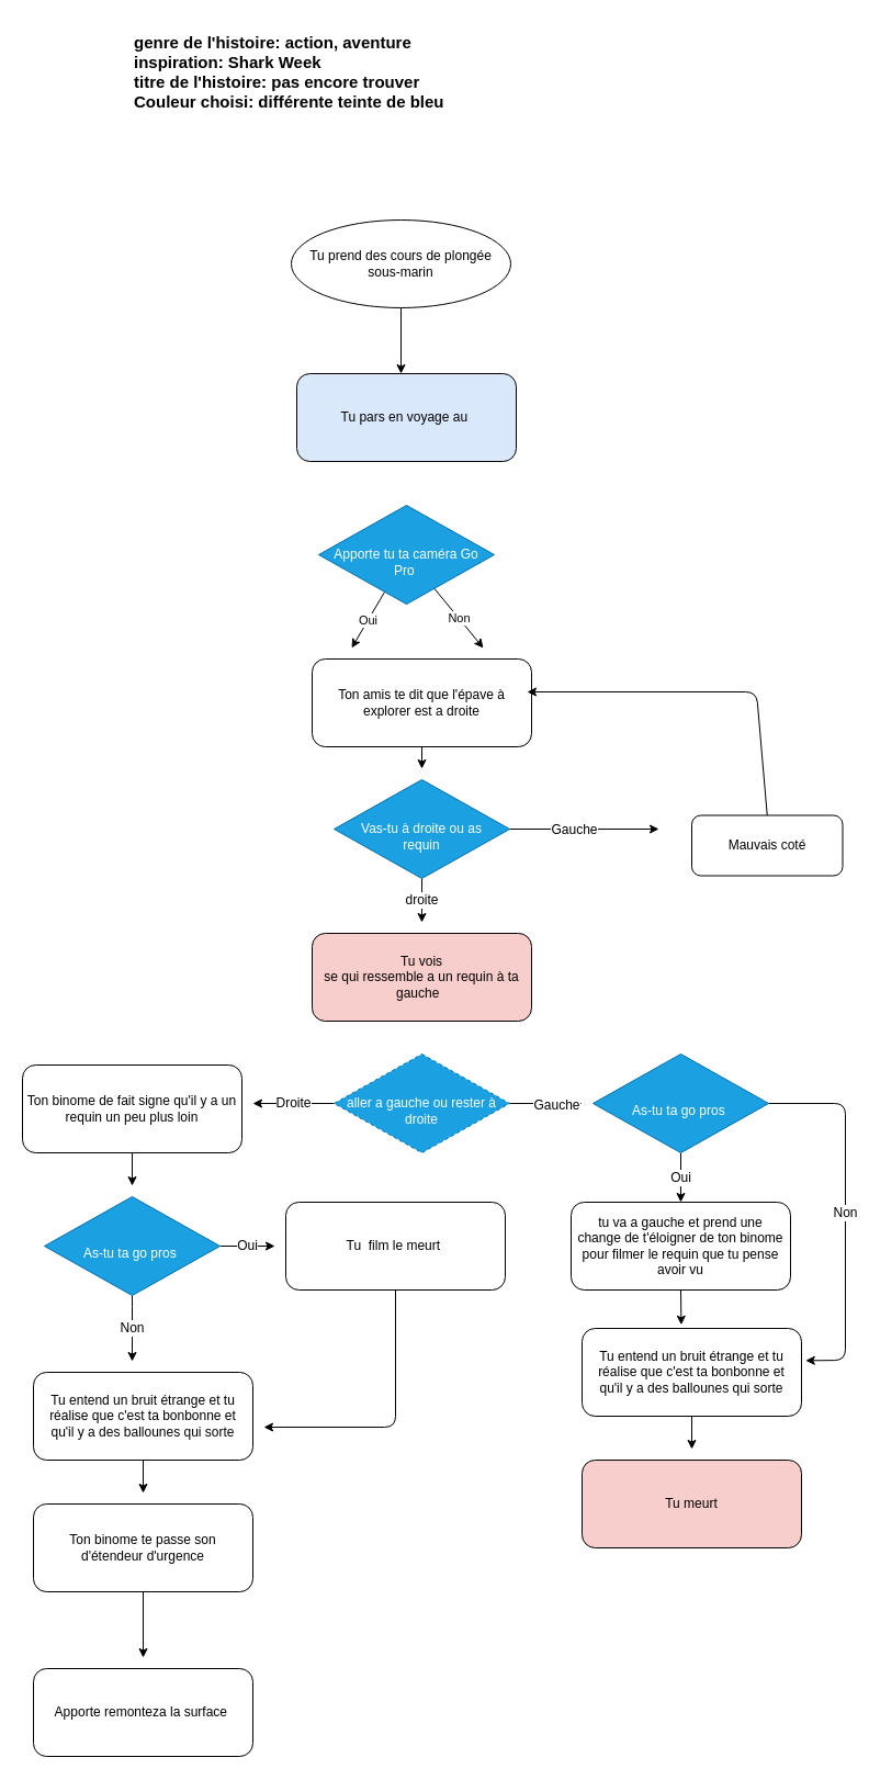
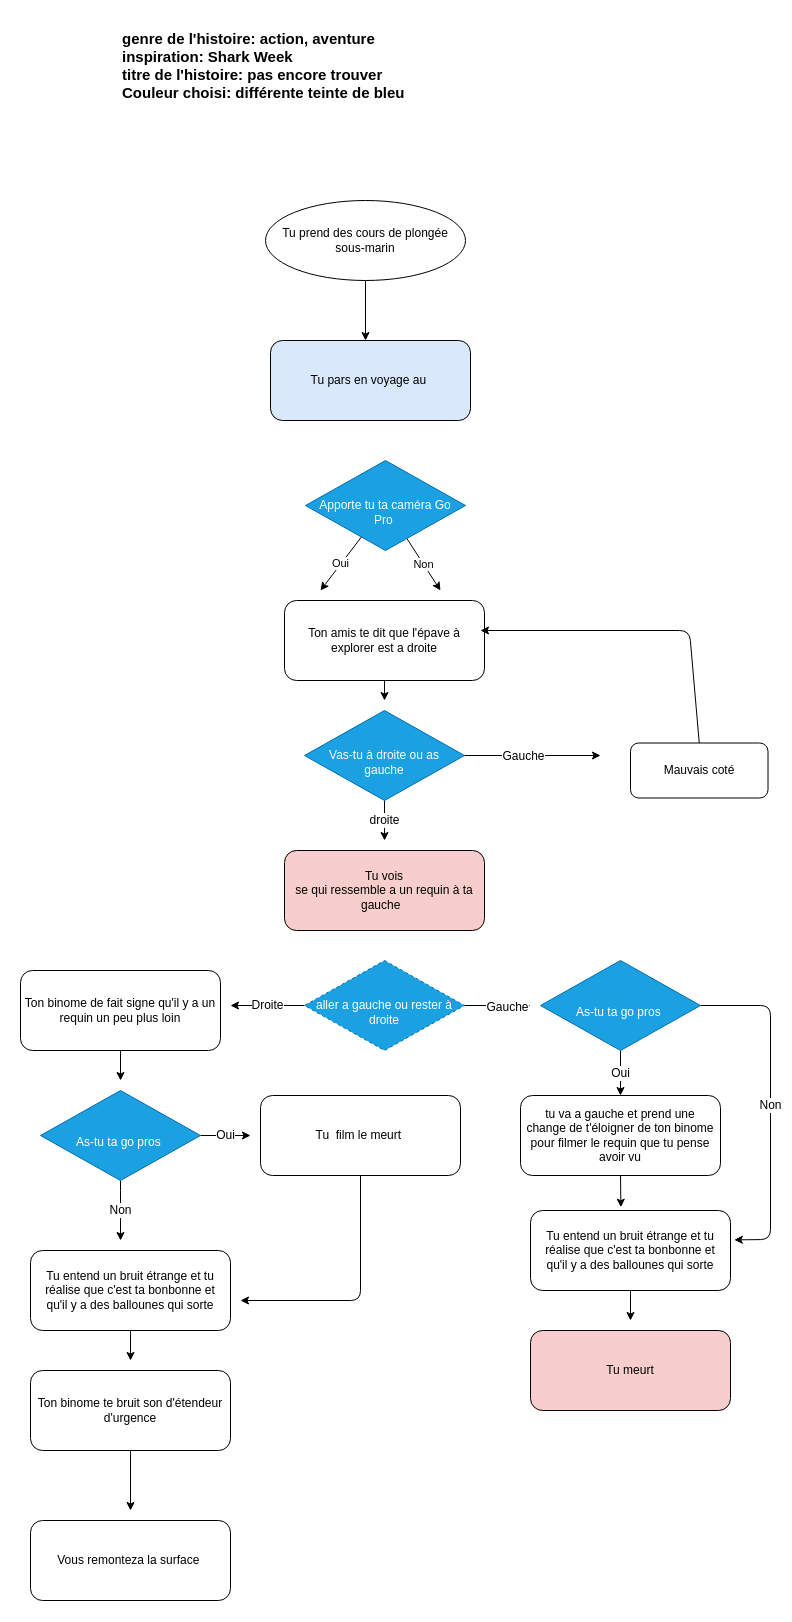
- <mxCell id="7" value="Apporte tu ta caméra Go Pro&amp;nbsp;" style="rhombus;whiteSpace=wrap;html=1;spacing=7;spacingTop=13;spacingLeft=4;spacingRight=4;fillColor=#1ba1e2;fontColor=#ffffff;strokeColor=#006EAF;" parent="1" vertex="1"><mxGeometry x="290" y="460" width="160" height="90" as="geometry" /></mxCell>
+ <mxCell id="7" value="Apporte tu ta caméra Go Pro&amp;nbsp;" style="rhombus;whiteSpace=wrap;html=1;spacing=7;spacingTop=13;spacingLeft=4;spacingRight=4;fillColor=#1ba1e2;fontColor=#ffffff;strokeColor=#006EAF;" parent="1" vertex="1"><mxGeometry x="305" y="460" width="160" height="90" as="geometry" /></mxCell>
- <mxCell id="14" value="Vas-tu à droite ou as requin" style="rhombus;whiteSpace=wrap;html=1;spacing=7;spacingTop=13;spacingLeft=4;spacingRight=4;fillColor=#1ba1e2;fontColor=#ffffff;strokeColor=#006EAF;" vertex="1" parent="1"><mxGeometry x="304" y="710" width="160" height="90" as="geometry" /></mxCell>
+ <mxCell id="14" value="Vas-tu à droite ou as gauche" style="rhombus;whiteSpace=wrap;html=1;spacing=7;spacingTop=13;spacingLeft=4;spacingRight=4;fillColor=#1ba1e2;fontColor=#ffffff;strokeColor=#006EAF;" vertex="1" parent="1"><mxGeometry x="304" y="710" width="160" height="90" as="geometry" /></mxCell>
- <mxCell id="41" value="Ton binome te passe son d'étendeur d'urgence" style="rounded=1;whiteSpace=wrap;html=1;spacing=5;spacingTop=3;spacingBottom=3;" vertex="1" parent="1"><mxGeometry x="30" y="1370" width="200" height="80" as="geometry" /></mxCell>
+ <mxCell id="41" value="Ton binome te bruit son d'étendeur d'urgence" style="rounded=1;whiteSpace=wrap;html=1;spacing=5;spacingTop=3;spacingBottom=3;" vertex="1" parent="1"><mxGeometry x="30" y="1370" width="200" height="80" as="geometry" /></mxCell>
- <mxCell id="42" value="Apporte remonteza la surface&amp;nbsp;" style="rounded=1;whiteSpace=wrap;html=1;spacing=5;spacingTop=3;spacingBottom=3;" vertex="1" parent="1"><mxGeometry x="30" y="1520" width="200" height="80" as="geometry" /></mxCell>
+ <mxCell id="42" value="Vous remonteza la surface&amp;nbsp;" style="rounded=1;whiteSpace=wrap;html=1;spacing=5;spacingTop=3;spacingBottom=3;" vertex="1" parent="1"><mxGeometry x="30" y="1520" width="200" height="80" as="geometry" /></mxCell>
